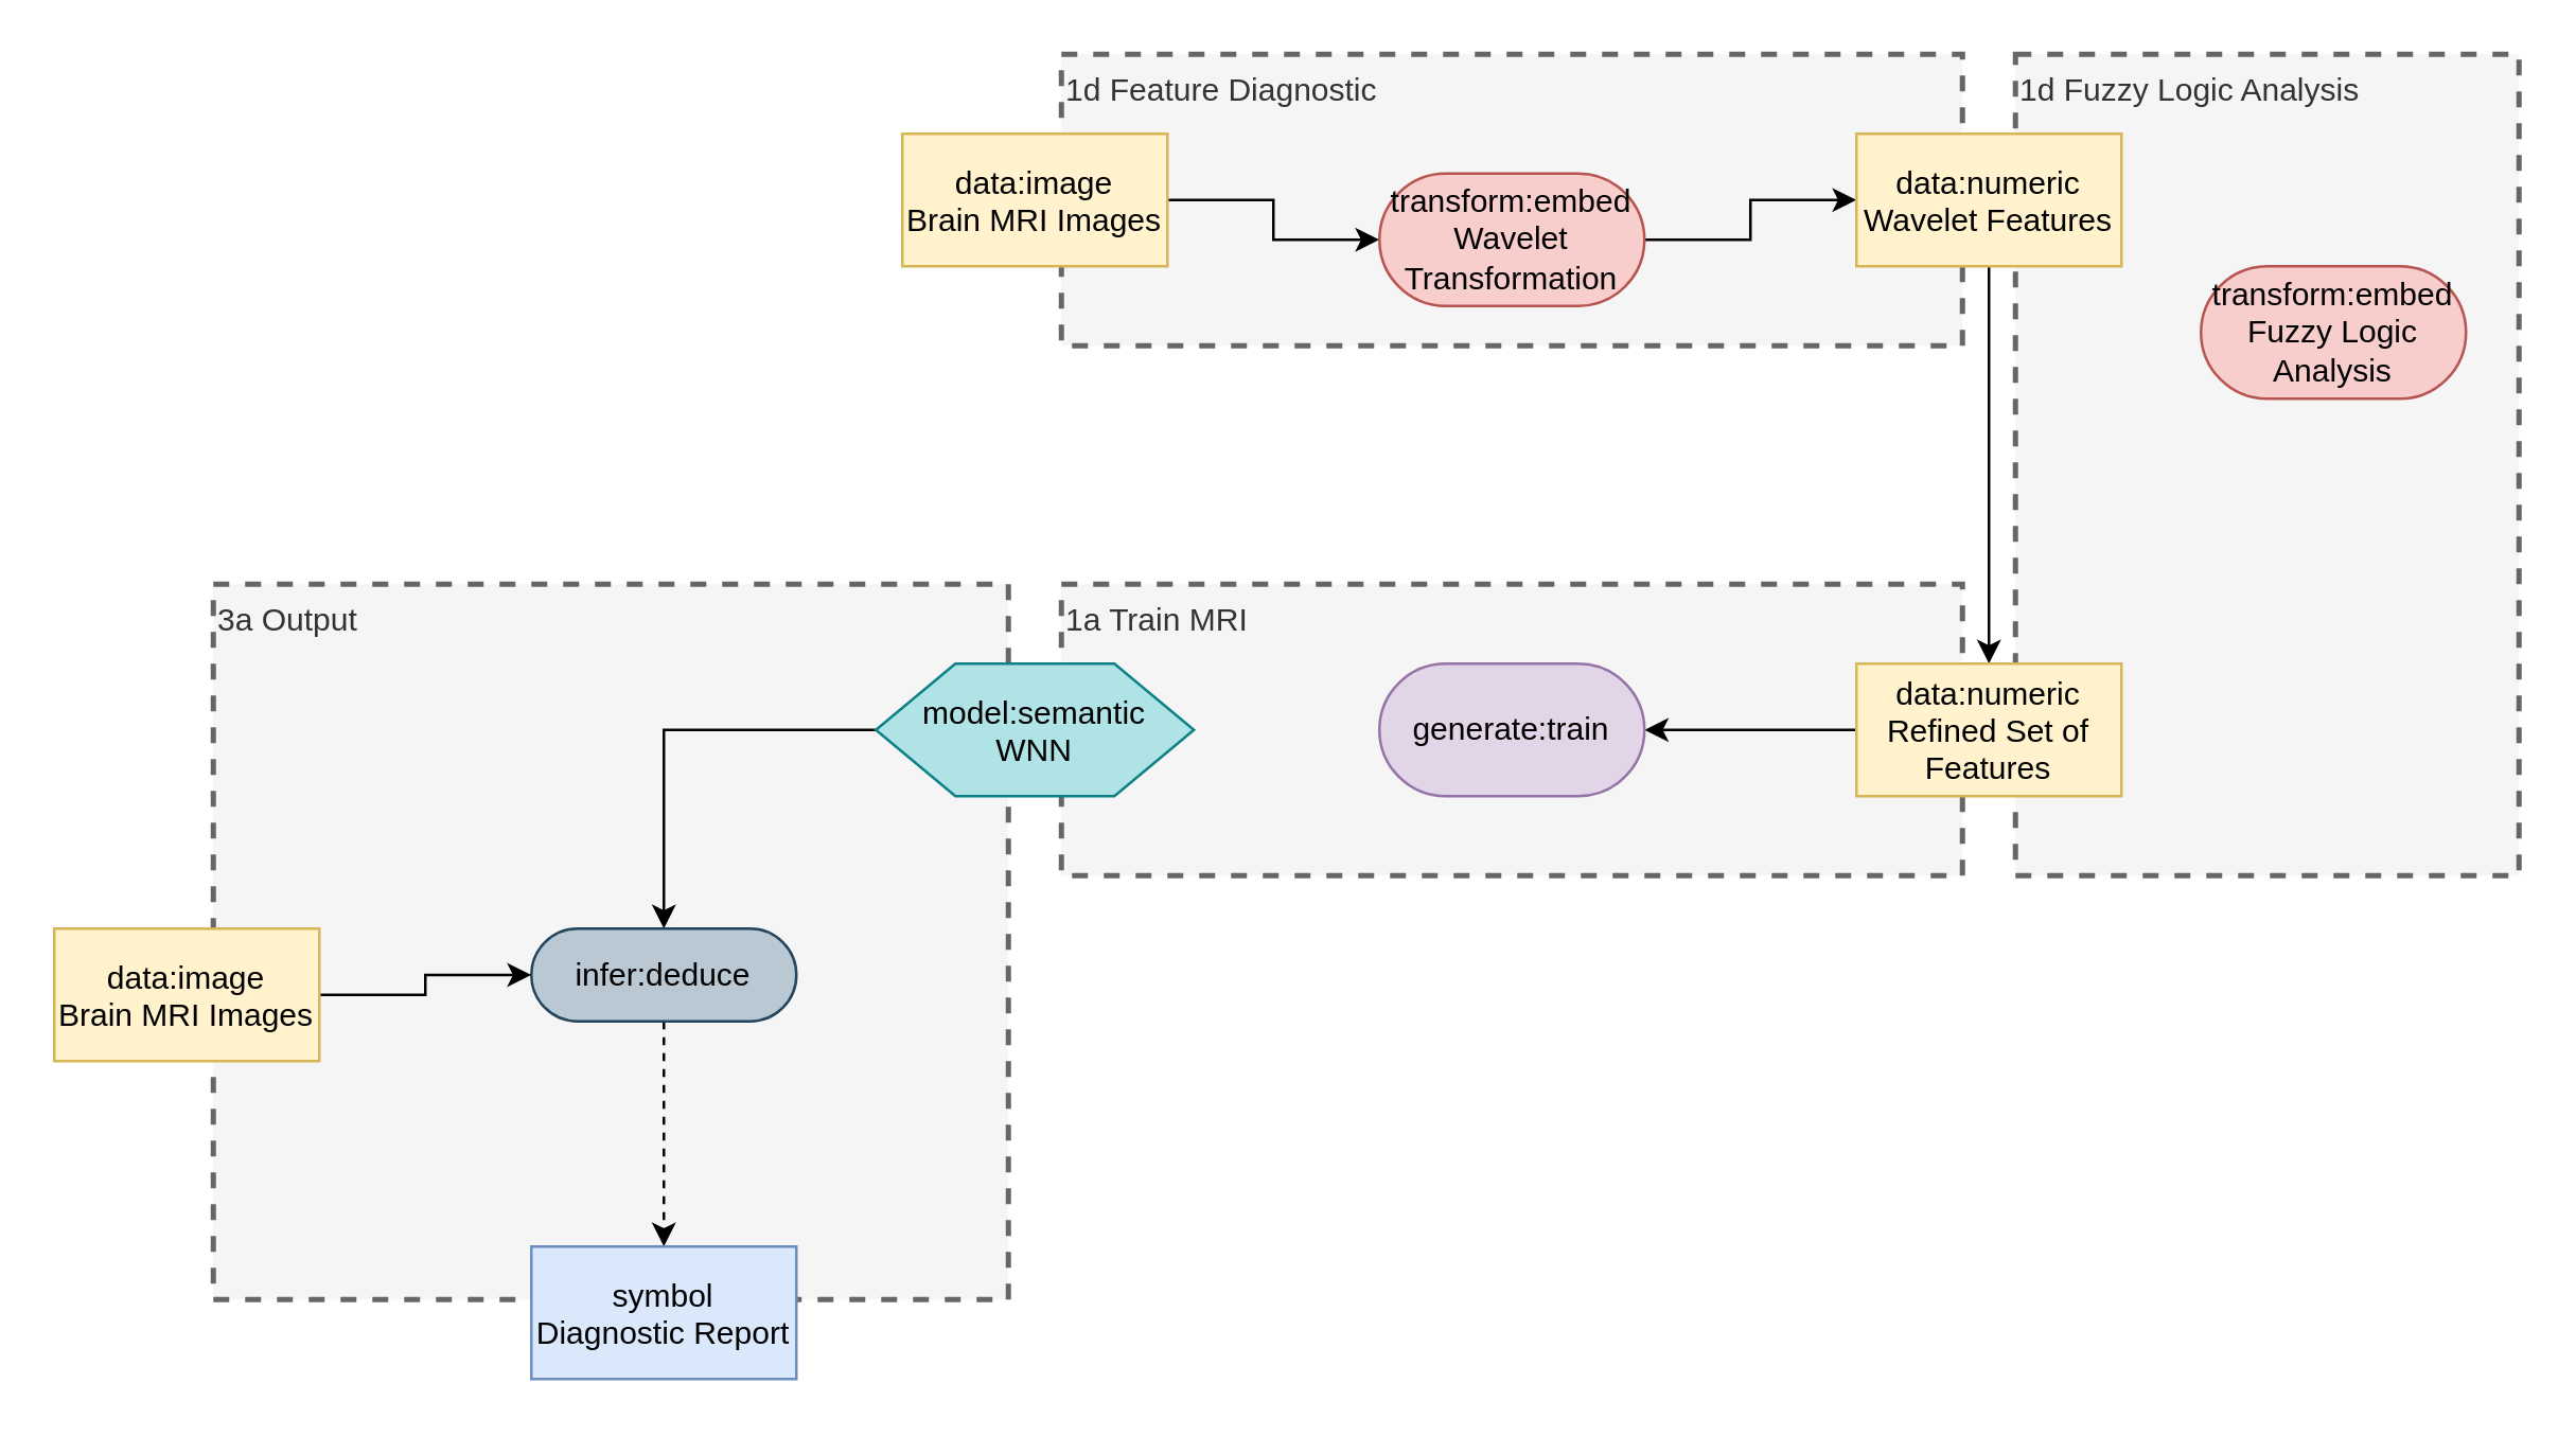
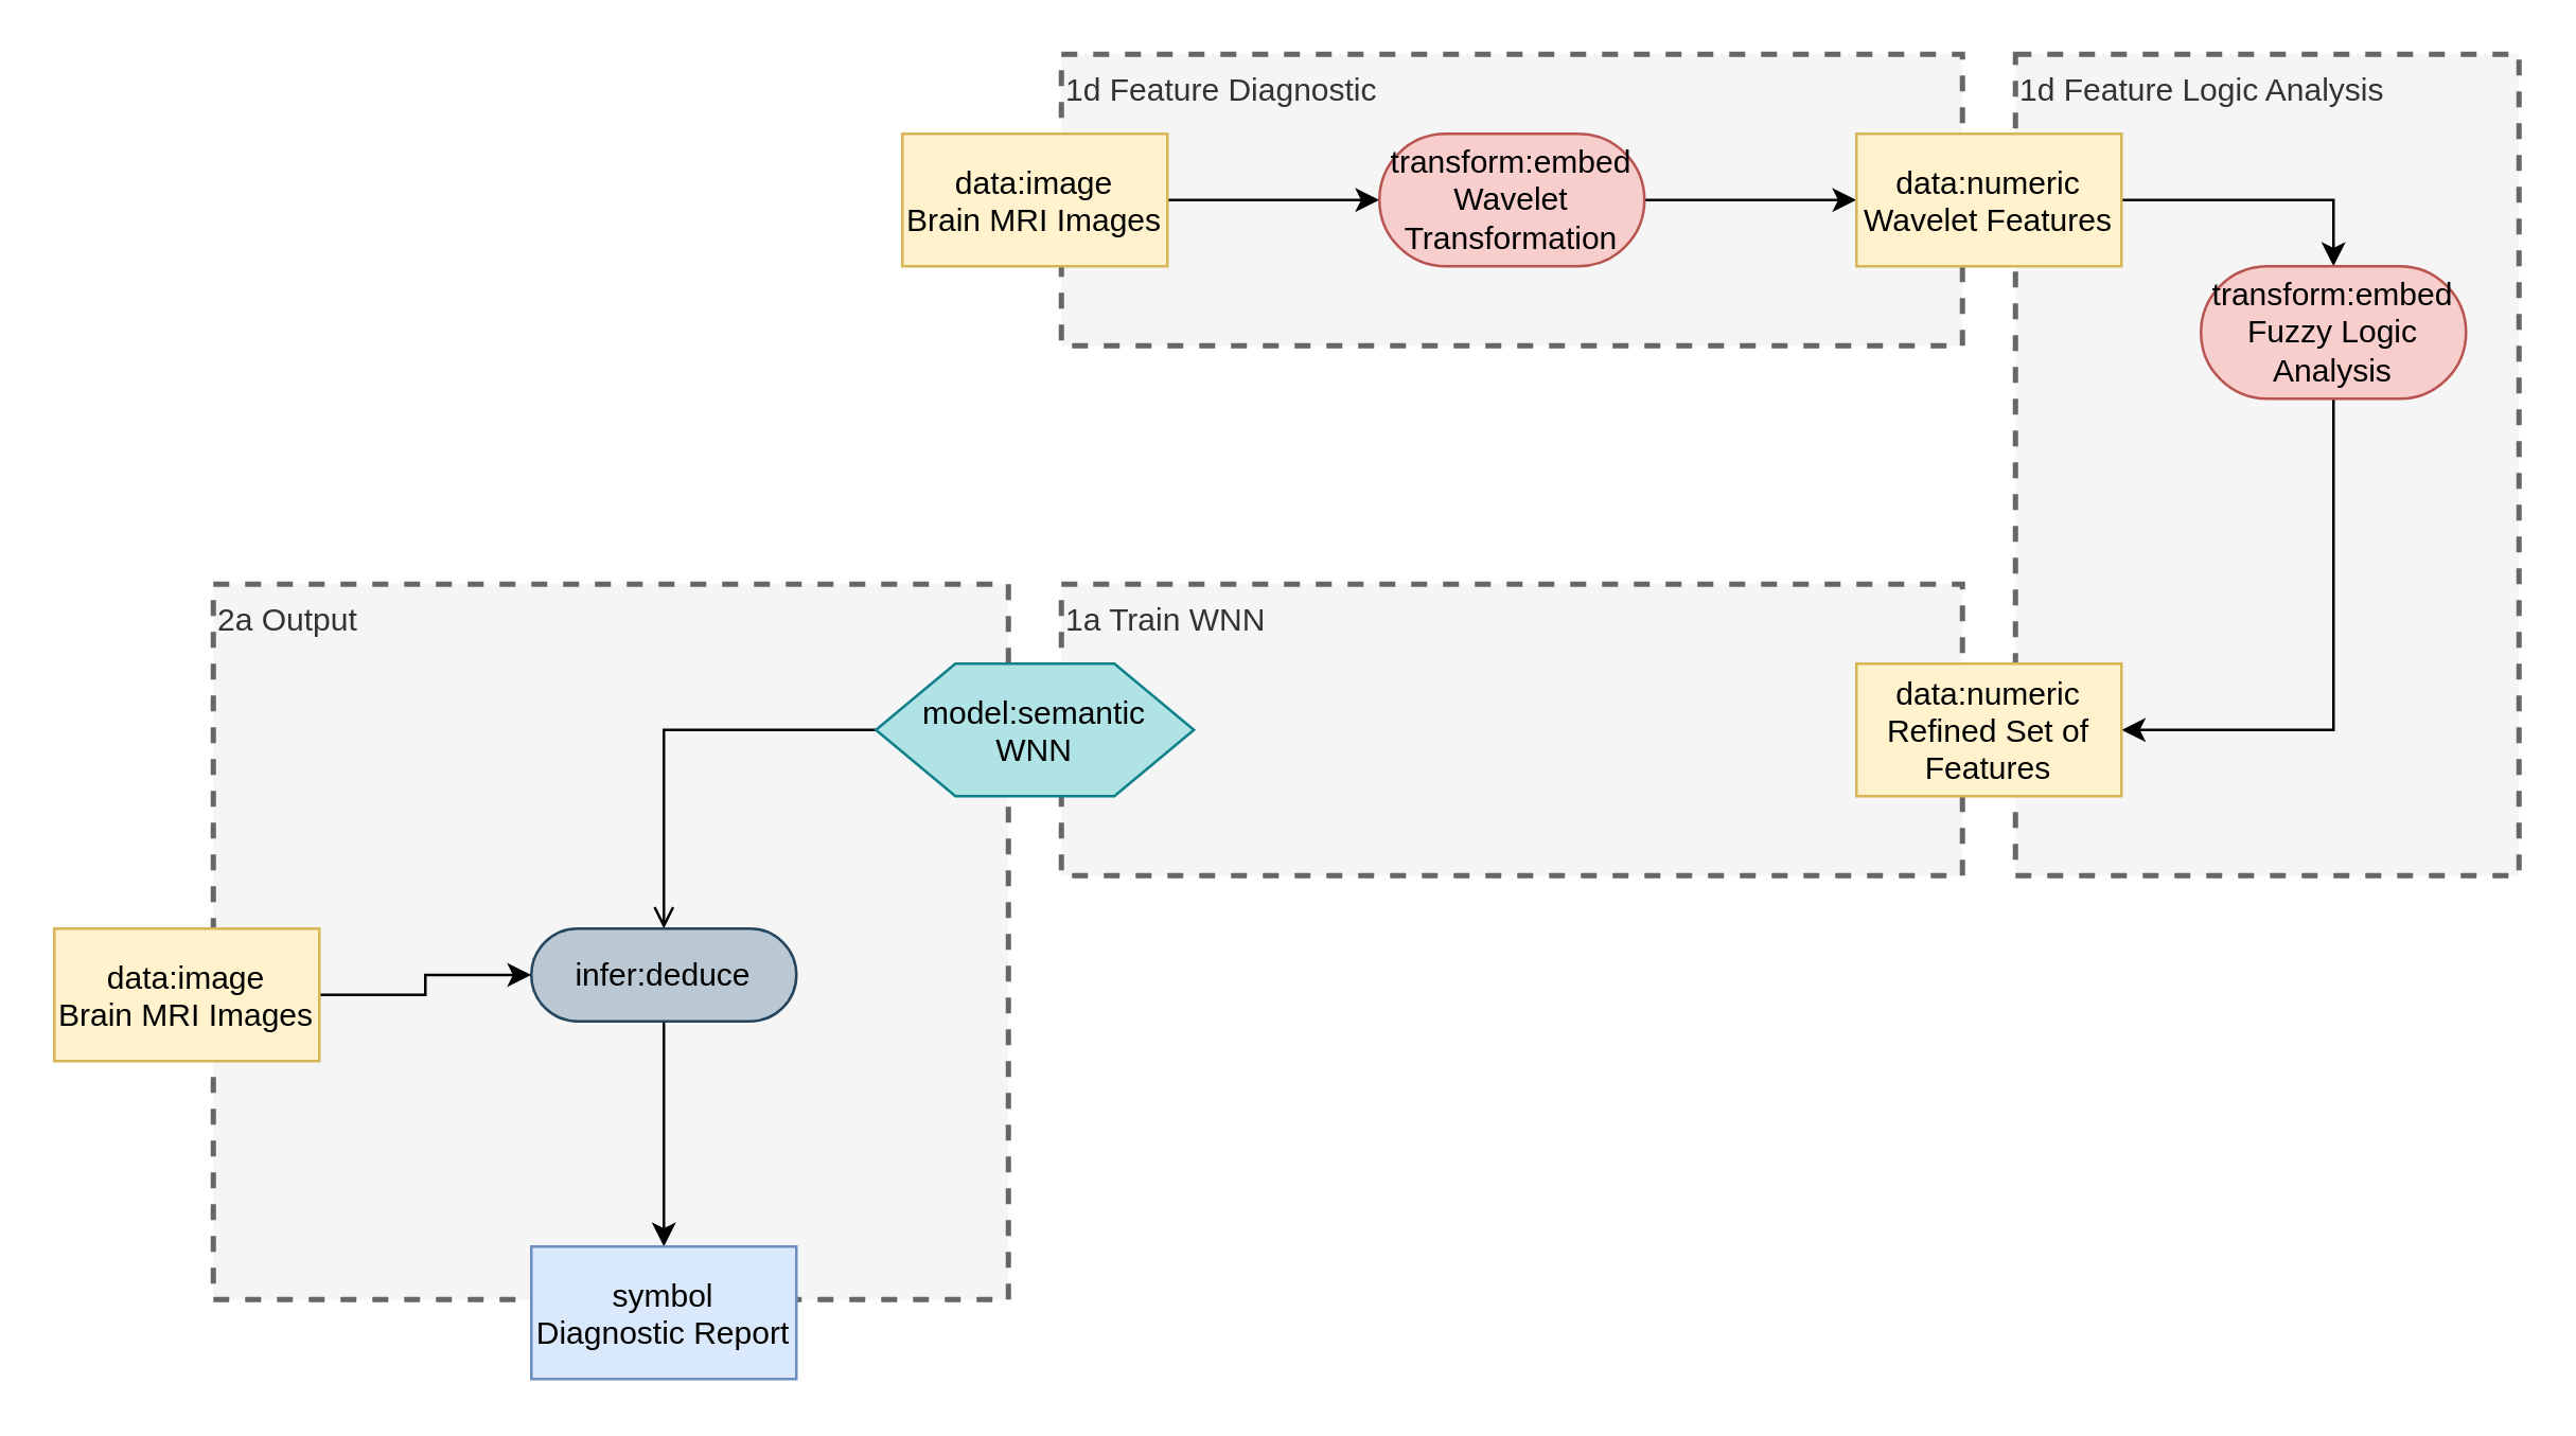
- <mxCell id="4" value="1d Fuzzy Logic Analysis" style="text;html=1;align=left;verticalAlign=top;whiteSpace=wrap;rounded=0;dashed=1;fillColor=#f5f5f5;fontColor=#333333;strokeColor=#666666;strokeWidth=2;" name="text" vertex="1" parent="1"><mxGeometry x="760" y="20" width="190" height="310" as="geometry" /></mxCell>
+ <mxCell id="4" value="1d Feature Logic Analysis" style="text;html=1;align=left;verticalAlign=top;whiteSpace=wrap;rounded=0;dashed=1;fillColor=#f5f5f5;fontColor=#333333;strokeColor=#666666;strokeWidth=2;" name="text" vertex="1" parent="1"><mxGeometry x="760" y="20" width="190" height="310" as="geometry" /></mxCell>
- <mxCell id="9" value="&lt;div&gt;transform:embed&lt;/div&gt;&lt;div&gt;Wavelet&lt;/div&gt;&lt;div&gt;Transformation&lt;/div&gt;" style="rounded=1;whiteSpace=wrap;html=1;arcSize=50;fillColor=#f8cecc;strokeColor=#b85450;" name="transform" vertex="1" parent="1"><mxGeometry x="520" y="65" width="100" height="50" as="geometry" /></mxCell>
+ <mxCell id="9" value="&lt;div&gt;transform:embed&lt;/div&gt;&lt;div&gt;Wavelet&lt;/div&gt;&lt;div&gt;Transformation&lt;/div&gt;" style="rounded=1;whiteSpace=wrap;html=1;arcSize=50;fillColor=#f8cecc;strokeColor=#b85450;" name="transform" vertex="1" parent="1"><mxGeometry x="520" y="50" width="100" height="50" as="geometry" /></mxCell>
- <mxCell id="10" style="edgeStyle=orthogonalEdgeStyle;rounded=0;orthogonalLoop=1;jettySize=auto;html=1;" edge="1" parent="1" source="11" target="15"><mxGeometry relative="1" as="geometry" /></mxCell>
+ <mxCell id="10" style="edgeStyle=orthogonalEdgeStyle;rounded=0;orthogonalLoop=1;jettySize=auto;html=1;entryX=0.5;entryY=0;entryDx=0;entryDy=0;" edge="1" parent="1" source="11" target="13"><mxGeometry relative="1" as="geometry" /></mxCell>
- <mxCell id="2" value="3a Output" style="text;html=1;align=left;verticalAlign=top;whiteSpace=wrap;rounded=0;dashed=1;fillColor=#f5f5f5;fontColor=#333333;strokeColor=#666666;strokeWidth=2;" name="text" vertex="1" parent="1"><mxGeometry x="80" y="220" width="300" height="270" as="geometry" /></mxCell>
+ <mxCell id="2" value="2a Output" style="text;html=1;align=left;verticalAlign=top;whiteSpace=wrap;rounded=0;dashed=1;fillColor=#f5f5f5;fontColor=#333333;strokeColor=#666666;strokeWidth=2;" name="text" vertex="1" parent="1"><mxGeometry x="80" y="220" width="300" height="270" as="geometry" /></mxCell>
- <mxCell id="3" value="1a Train MRI" style="text;html=1;align=left;verticalAlign=top;whiteSpace=wrap;rounded=0;dashed=1;fillColor=#f5f5f5;fontColor=#333333;strokeColor=#666666;strokeWidth=2;" name="text" vertex="1" parent="1"><mxGeometry x="400" y="220" width="340" height="110" as="geometry" /></mxCell>
+ <mxCell id="3" value="1a Train WNN" style="text;html=1;align=left;verticalAlign=top;whiteSpace=wrap;rounded=0;dashed=1;fillColor=#f5f5f5;fontColor=#333333;strokeColor=#666666;strokeWidth=2;" name="text" vertex="1" parent="1"><mxGeometry x="400" y="220" width="340" height="110" as="geometry" /></mxCell>
+ <mxCell id="12" style="edgeStyle=orthogonalEdgeStyle;rounded=0;orthogonalLoop=1;jettySize=auto;html=1;exitX=0.5;exitY=1;exitDx=0;exitDy=0;entryX=1;entryY=0.5;entryDx=0;entryDy=0;" edge="1" parent="1" source="13" target="15"><mxGeometry relative="1" as="geometry" /></mxCell>
- <mxCell id="16" value="generate:train" style="rounded=1;whiteSpace=wrap;html=1;arcSize=50;fillColor=#e1d5e7;strokeColor=#9673a6;" name="generate:train" vertex="1" parent="1"><mxGeometry x="520" y="250" width="100" height="50" as="geometry" /></mxCell>
- <mxCell id="14" style="edgeStyle=orthogonalEdgeStyle;rounded=0;orthogonalLoop=1;jettySize=auto;html=1;exitX=0;exitY=0.5;exitDx=0;exitDy=0;" edge="1" parent="1" source="15" target="16"><mxGeometry relative="1" as="geometry" /></mxCell>
- <mxCell id="17" style="edgeStyle=orthogonalEdgeStyle;rounded=0;orthogonalLoop=1;jettySize=auto;html=1;entryX=0.5;entryY=0;entryDx=0;entryDy=0;" edge="1" parent="1" source="18" target="20"><mxGeometry relative="1" as="geometry" /></mxCell>
+ <mxCell id="17" style="edgeStyle=orthogonalEdgeStyle;rounded=0;orthogonalLoop=1;jettySize=auto;html=1;entryX=0.5;entryY=0;entryDx=0;entryDy=0;endArrow=open;" edge="1" parent="1" source="18" target="20"><mxGeometry relative="1" as="geometry" /></mxCell>
- <mxCell id="19" style="edgeStyle=orthogonalEdgeStyle;rounded=0;orthogonalLoop=1;jettySize=auto;html=1;exitX=0.5;exitY=1;exitDx=0;exitDy=0;entryX=0.5;entryY=0;entryDx=0;entryDy=0;dashed=1;" edge="1" parent="1" source="20" target="23"><mxGeometry relative="1" as="geometry" /></mxCell>
+ <mxCell id="19" style="edgeStyle=orthogonalEdgeStyle;rounded=0;orthogonalLoop=1;jettySize=auto;html=1;exitX=0.5;exitY=1;exitDx=0;exitDy=0;entryX=0.5;entryY=0;entryDx=0;entryDy=0;" edge="1" parent="1" source="20" target="23"><mxGeometry relative="1" as="geometry" /></mxCell>
